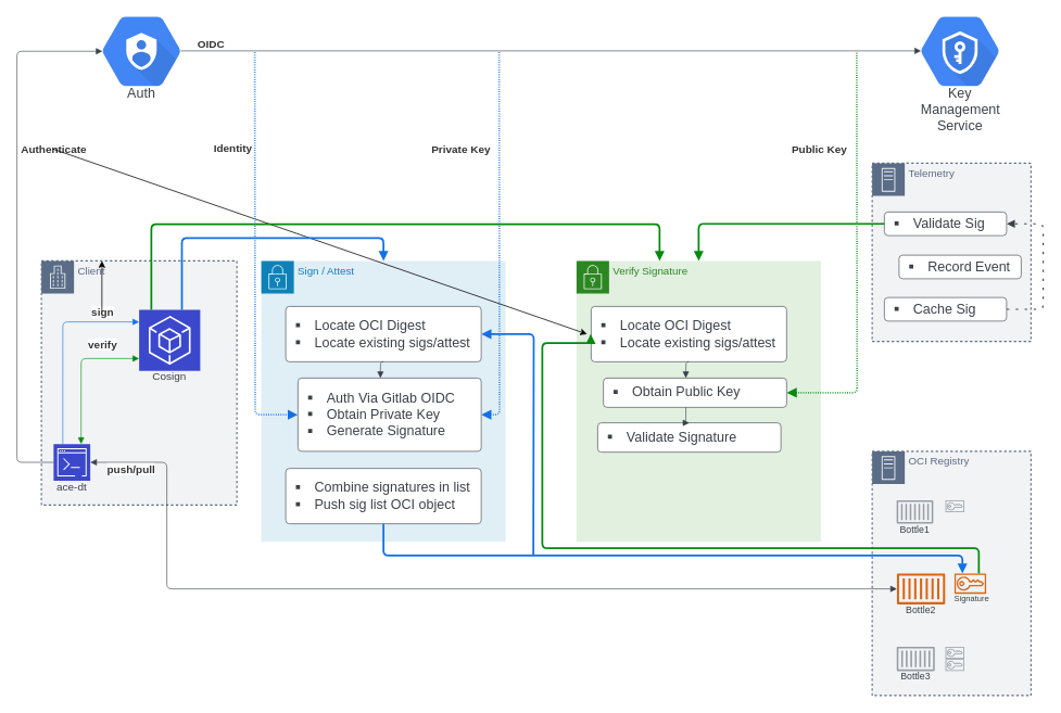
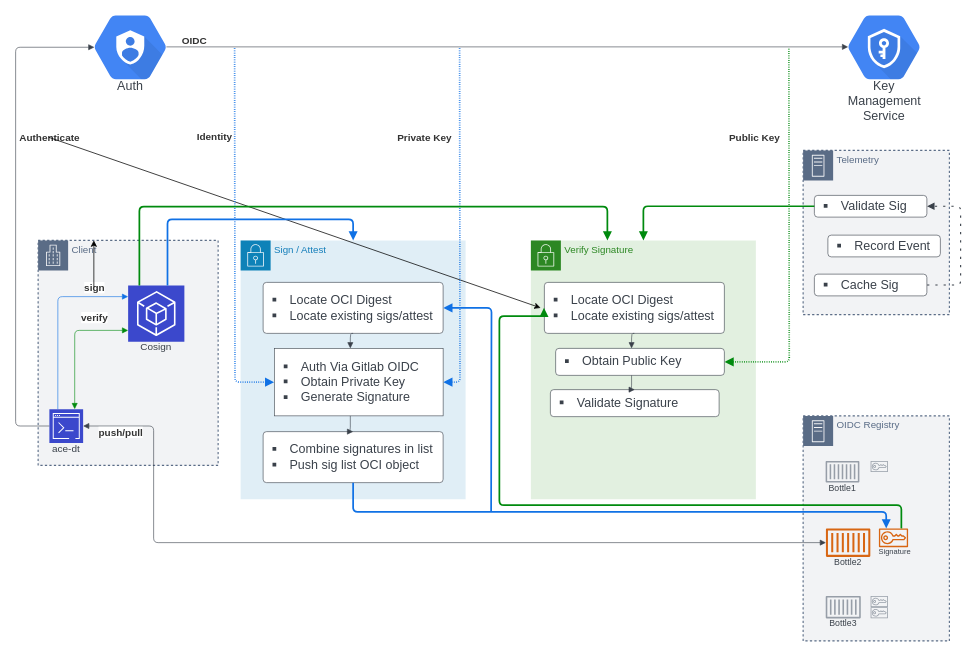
- <mxCell id="33" value="&lt;ul style=&quot;margin: 0px; padding-left: 10px;list-style-position: inside; list-style-type:square&quot;&gt;&lt;li style=&quot;text-align:left;color:#3a414a;font-size:16.7px;&quot;&gt;&lt;span style=&quot;margin-left: 0px;margin-top: -2px;&quot;&gt;&lt;span style=&quot;font-size:16.7px;color:#3a414a;&quot;&gt;Auth Via Gitlab OIDC&lt;/span&gt;&lt;/span&gt;&lt;/li&gt;&lt;li style=&quot;text-align:left;color:#3a414a;font-size:16.7px;&quot;&gt;&lt;span style=&quot;margin-left: 0px;margin-top: -2px;&quot;&gt;&lt;span style=&quot;font-size:16.7px;color:#3a414a;&quot;&gt;Obtain Private Key&lt;/span&gt;&lt;/span&gt;&lt;/li&gt;&lt;li style=&quot;text-align:left;color:#3a414a;font-size:16.7px;&quot;&gt;&lt;span style=&quot;margin-left: 0px;margin-top: -2px;&quot;&gt;&lt;span style=&quot;font-size:16.7px;color:#3a414a;&quot;&gt;Generate Signature&lt;/span&gt;&lt;/span&gt;&lt;/li&gt;&lt;/ul&gt;" style="html=1;overflow=block;blockSpacing=1;whiteSpace=wrap;fontSize=13;spacing=3.8;strokeColor=#3a414a;strokeOpacity=100;rounded=1;absoluteArcSize=1;arcSize=9;strokeWidth=0.8;" vertex="1" parent="1"><mxGeometry x="365" y="464" width="225" height="90" as="geometry" /></mxCell>
+ <mxCell id="33" value="&lt;ul style=&quot;margin: 0px; padding-left: 10px;list-style-position: inside; list-style-type:square&quot;&gt;&lt;li style=&quot;text-align:left;color:#3a414a;font-size:16.7px;&quot;&gt;&lt;span style=&quot;margin-left: 0px;margin-top: -2px;&quot;&gt;&lt;span style=&quot;font-size:16.7px;color:#3a414a;&quot;&gt;Auth Via Gitlab OIDC&lt;/span&gt;&lt;/span&gt;&lt;/li&gt;&lt;li style=&quot;text-align:left;color:#3a414a;font-size:16.7px;&quot;&gt;&lt;span style=&quot;margin-left: 0px;margin-top: -2px;&quot;&gt;&lt;span style=&quot;font-size:16.7px;color:#3a414a;&quot;&gt;Obtain Private Key&lt;/span&gt;&lt;/span&gt;&lt;/li&gt;&lt;li style=&quot;text-align:left;color:#3a414a;font-size:16.7px;&quot;&gt;&lt;span style=&quot;margin-left: 0px;margin-top: -2px;&quot;&gt;&lt;span style=&quot;font-size:16.7px;color:#3a414a;&quot;&gt;Generate Signature&lt;/span&gt;&lt;/span&gt;&lt;/li&gt;&lt;/ul&gt;" style="html=1;overflow=block;blockSpacing=1;whiteSpace=wrap;fontSize=13;spacing=3.8;strokeColor=#3a414a;strokeOpacity=100;absoluteArcSize=1;arcSize=9;strokeWidth=0.8;rounded=0;" vertex="1" parent="1"><mxGeometry x="365" y="464" width="225" height="90" as="geometry" /></mxCell>
- <mxCell id="2" value="OCI Registry" style="html=1;overflow=block;blockSpacing=1;whiteSpace=wrap;shape=mxgraph.aws4.group;grIcon=mxgraph.aws4.group_on_premise;verticalAlign=top;align=left;grIconSize=40;spacingLeft=45;spacingTop=5;fontColor=#5A6C86;container=1;pointerEvents=0;collapsible=0;recursiveResize=0;fontSize=13;spacing=0;strokeColor=#5a6c86;strokeOpacity=100;fillOpacity=100;rounded=1;absoluteArcSize=1;arcSize=9;fillColor=#f2f3f5;dashed=1;fixDash=1;strokeWidth=1.5;" vertex="1" parent="1"><mxGeometry x="1070" y="554" width="195" height="300" as="geometry" /></mxCell>
+ <mxCell id="2" value="OIDC Registry" style="html=1;overflow=block;blockSpacing=1;whiteSpace=wrap;shape=mxgraph.aws4.group;grIcon=mxgraph.aws4.group_on_premise;verticalAlign=top;align=left;grIconSize=40;spacingLeft=45;spacingTop=5;fontColor=#5A6C86;container=1;pointerEvents=0;collapsible=0;recursiveResize=0;fontSize=13;spacing=0;strokeColor=#5a6c86;strokeOpacity=100;fillOpacity=100;rounded=1;absoluteArcSize=1;arcSize=9;fillColor=#f2f3f5;dashed=1;fixDash=1;strokeWidth=1.5;" vertex="1" parent="1"><mxGeometry x="1070" y="554" width="195" height="300" as="geometry" /></mxCell>
+ <mxCell id="37" value="" style="html=1;jettySize=18;whiteSpace=wrap;fontSize=13;strokeColor=#3a414a;strokeOpacity=100;strokeWidth=0.8;rounded=1;arcSize=12;edgeStyle=orthogonalEdgeStyle;startArrow=block;startFill=1;endArrow=none;exitX=0.5;exitY=0;exitPerimeter=0;entryX=0.45;entryY=1;entryPerimeter=0;" edge="1" parent="1" source="35" target="33"><mxGeometry width="100" height="100" relative="1" as="geometry"><Array as="points" /></mxGeometry></mxCell>
